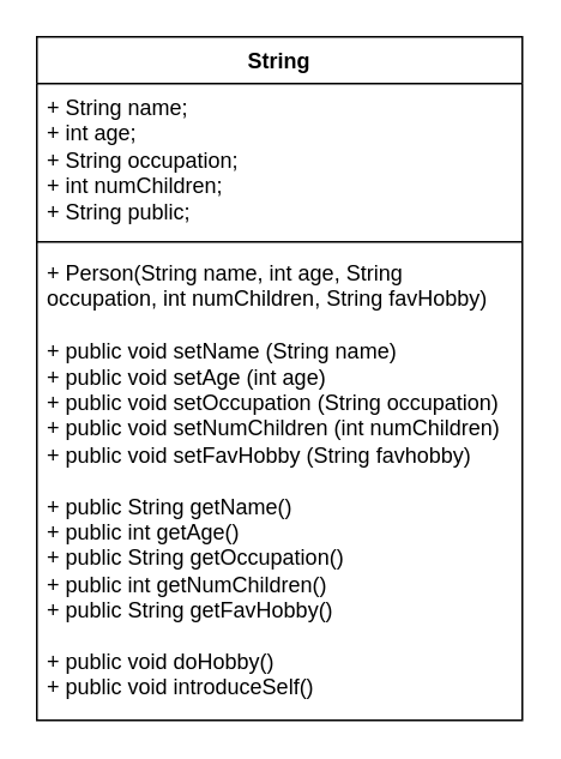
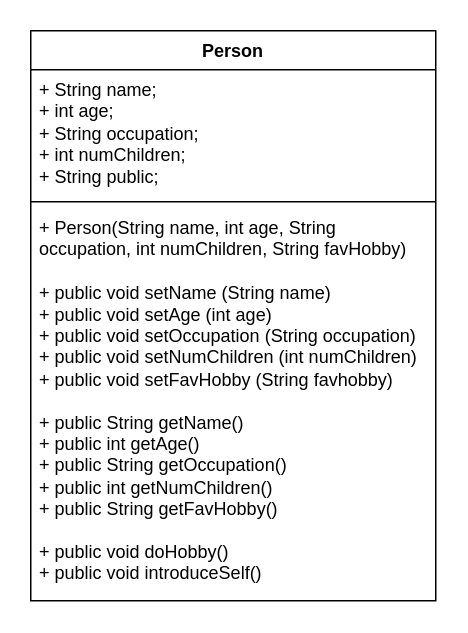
- <mxCell id="2" value="String" style="swimlane;fontStyle=1;align=center;verticalAlign=top;childLayout=stackLayout;horizontal=1;startSize=26;horizontalStack=0;resizeParent=1;resizeParentMax=0;resizeLast=0;collapsible=1;marginBottom=0;whiteSpace=wrap;html=1;" vertex="1" parent="1"><mxGeometry x="20" y="20" width="270" height="380" as="geometry" /></mxCell>
+ <mxCell id="2" value="Person" style="swimlane;fontStyle=1;align=center;verticalAlign=top;childLayout=stackLayout;horizontal=1;startSize=26;horizontalStack=0;resizeParent=1;resizeParentMax=0;resizeLast=0;collapsible=1;marginBottom=0;whiteSpace=wrap;html=1;" vertex="1" parent="1"><mxGeometry x="20" y="20" width="270" height="380" as="geometry" /></mxCell>
